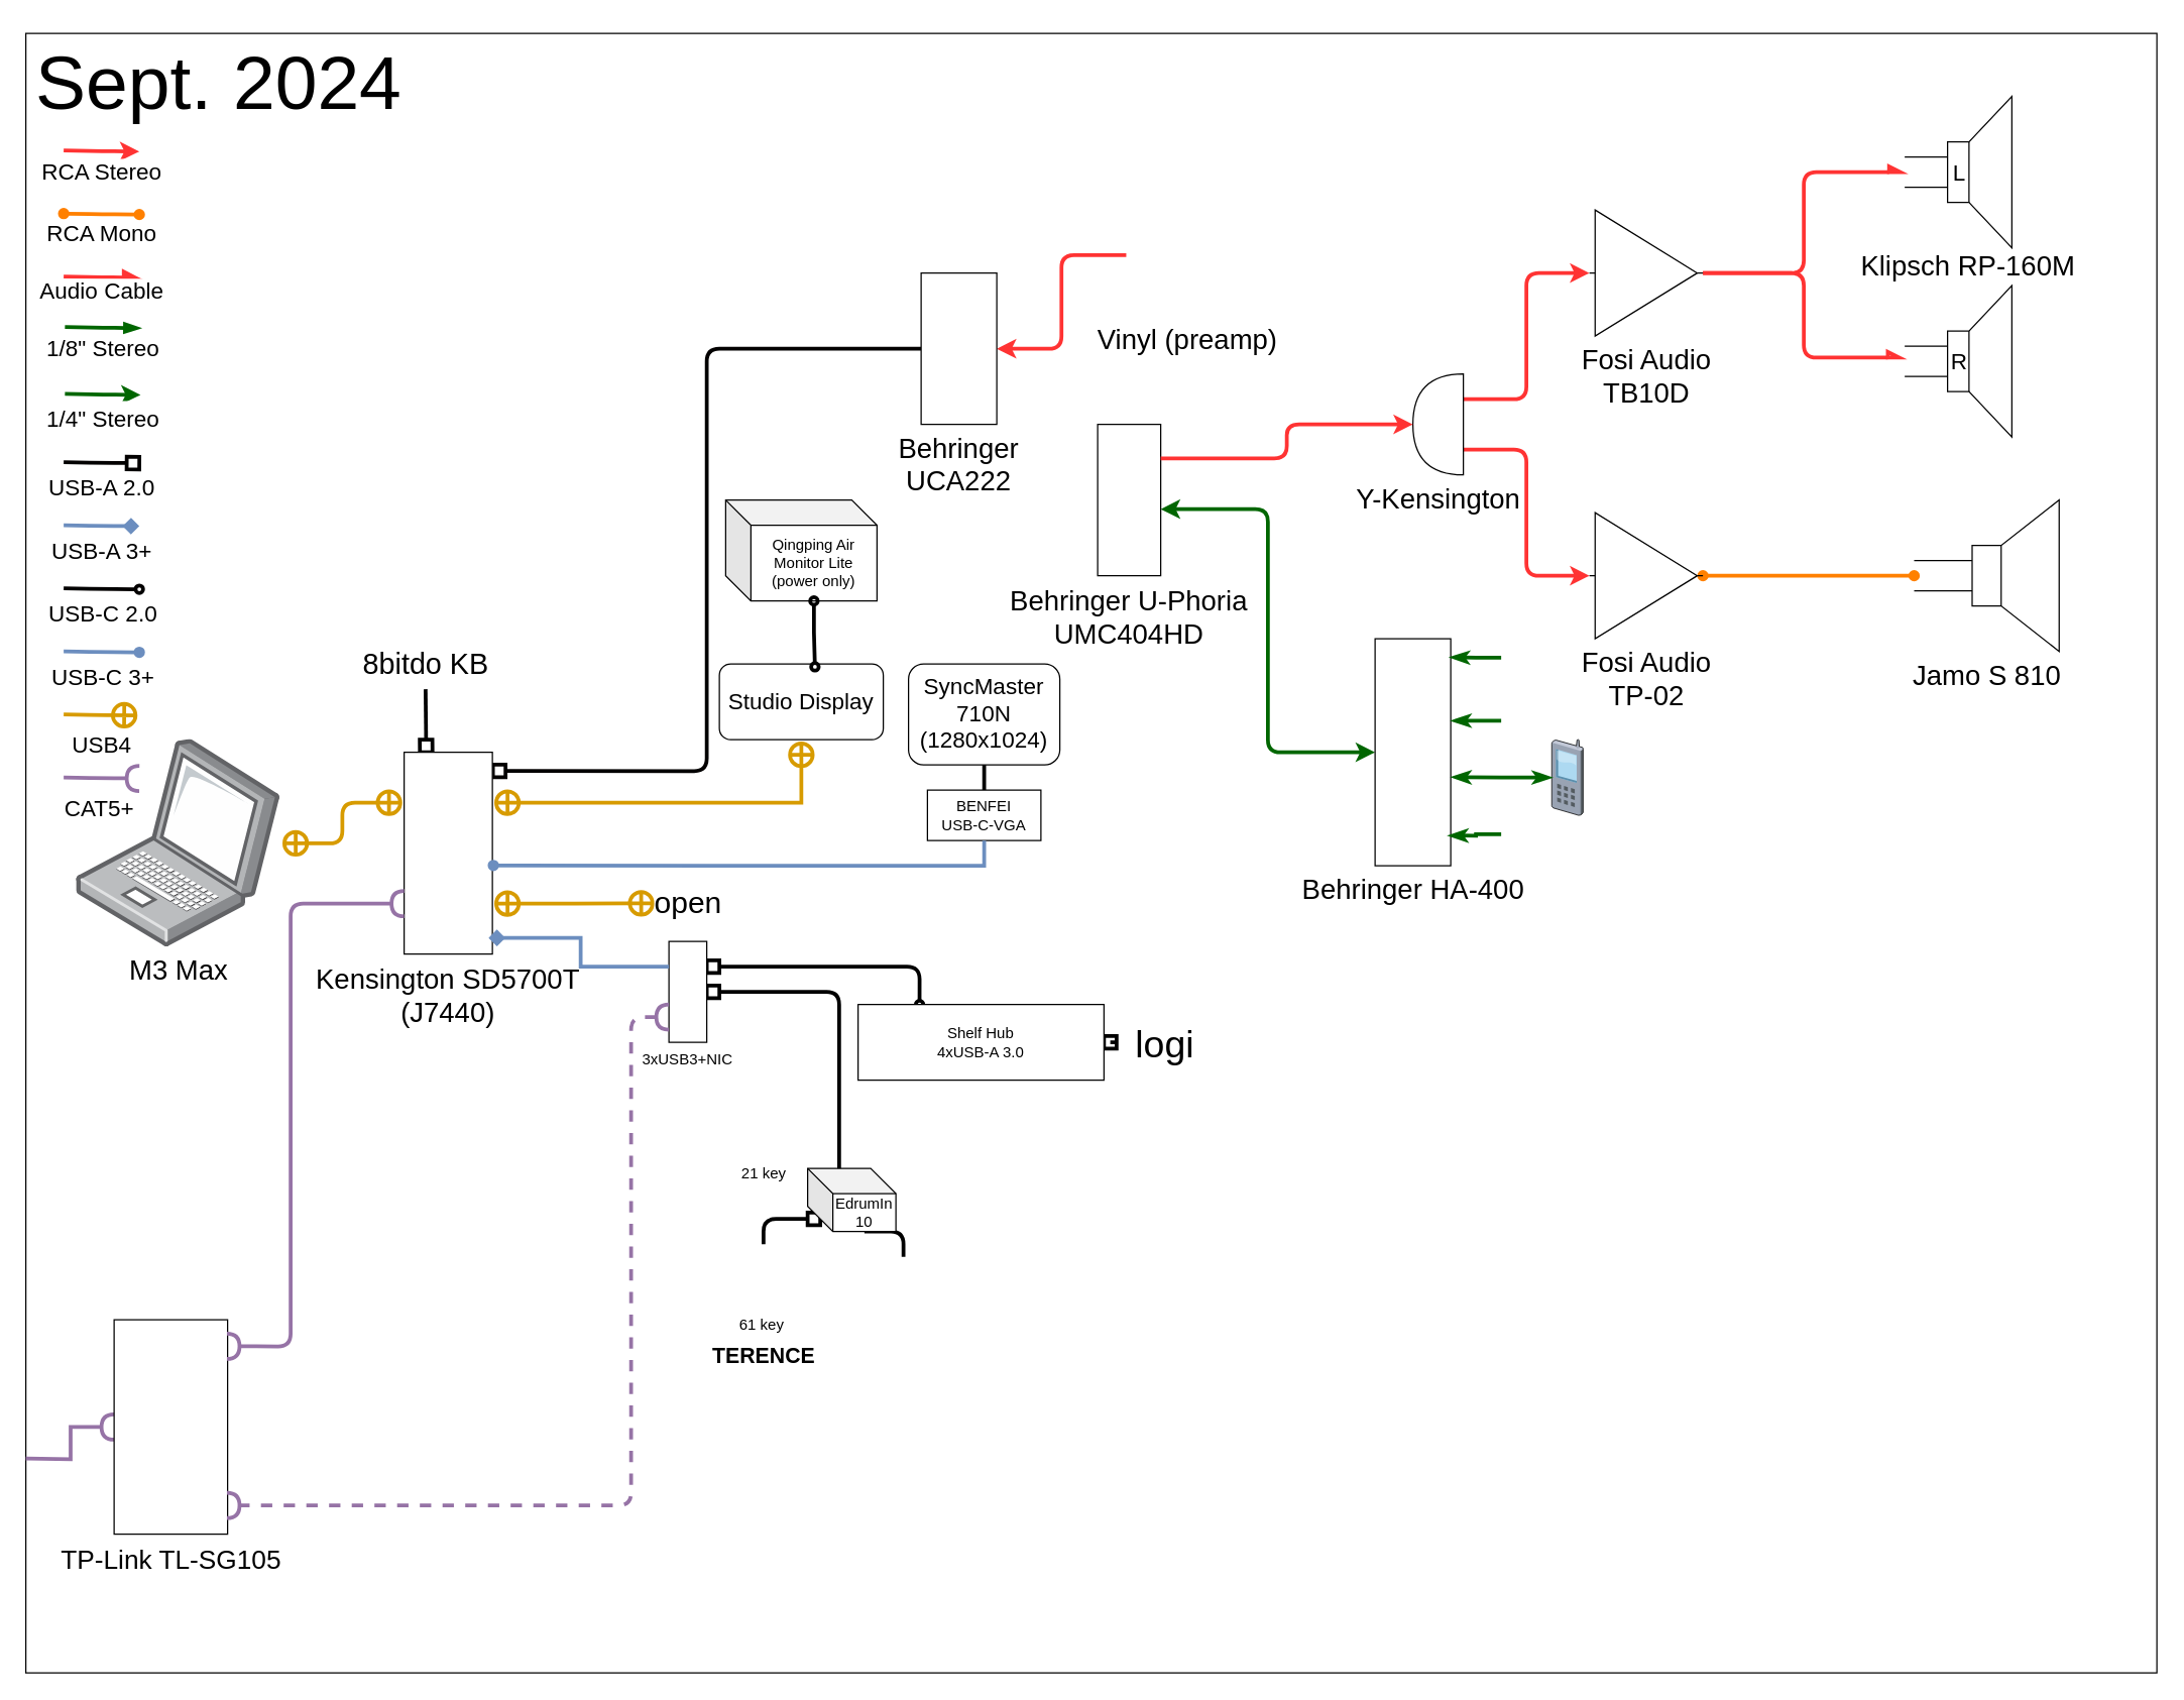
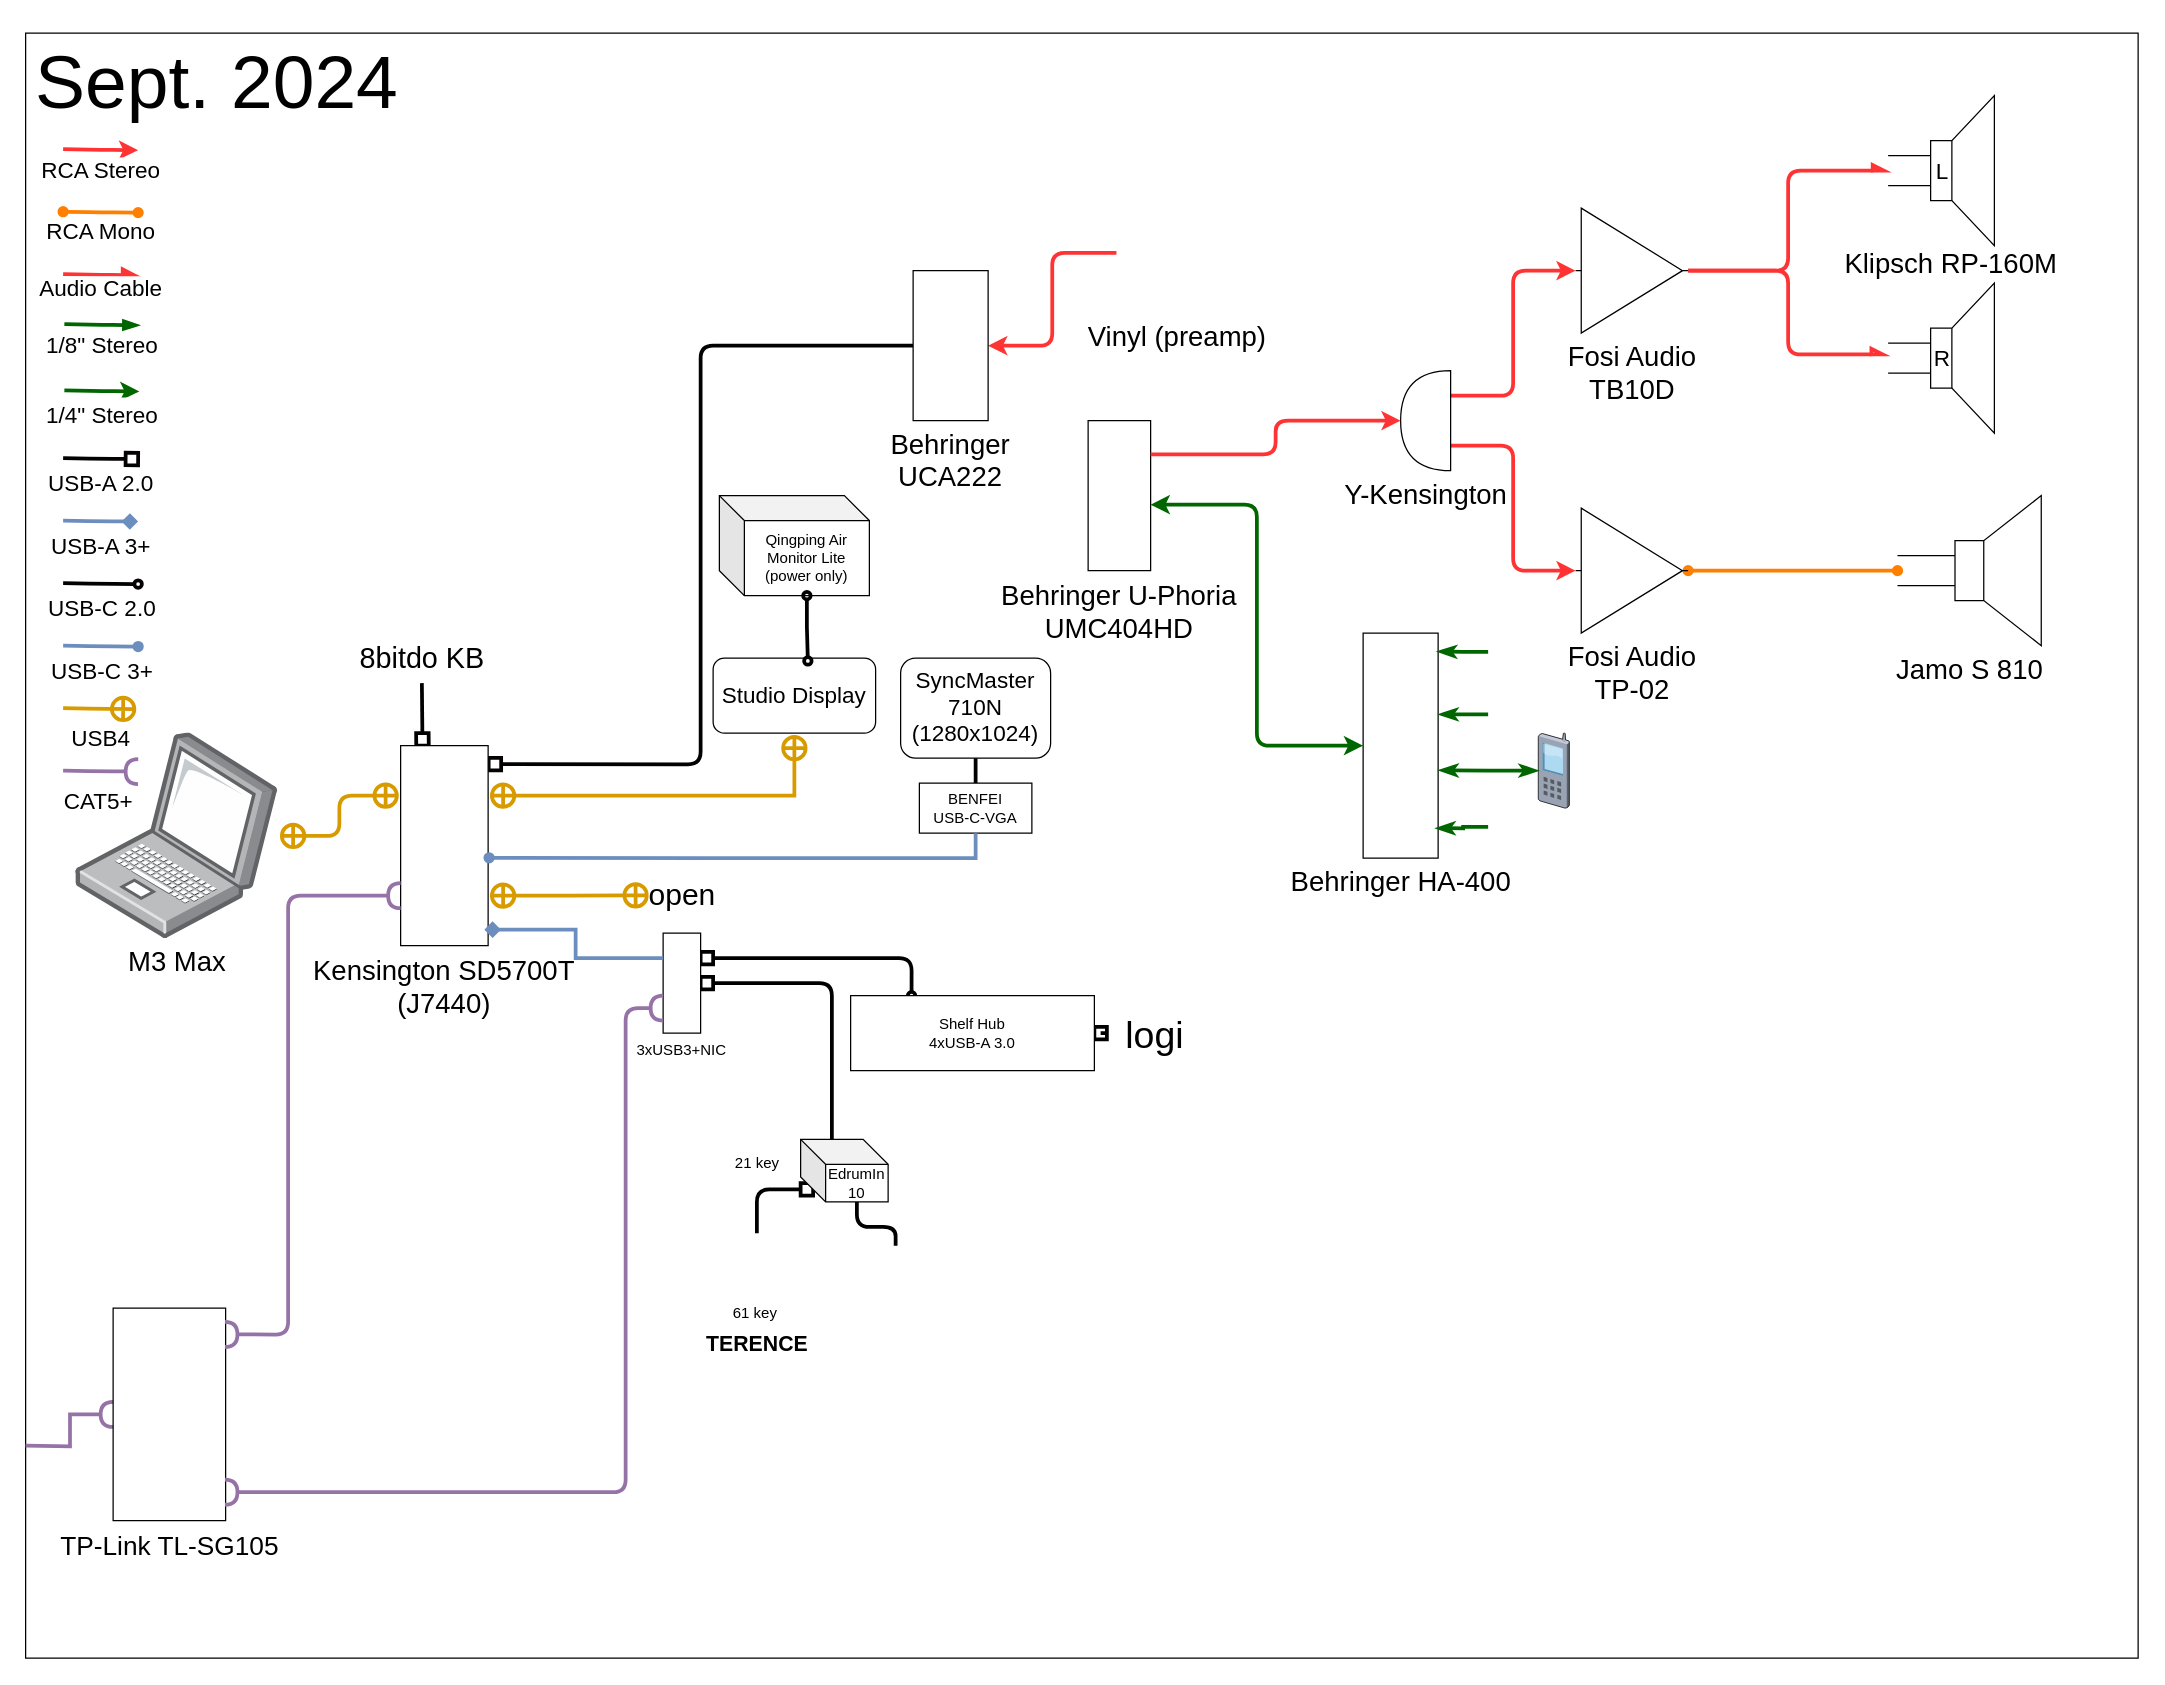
- <mxCell id="46" value="EdrumIn 10" style="shape=cube;whiteSpace=wrap;html=1;boundedLbl=1;backgroundOutline=1;darkOpacity=0.05;darkOpacity2=0.1;" vertex="1" parent="1"><mxGeometry x="640" y="926" width="70" height="50" as="geometry" /></mxCell>
+ <mxCell id="46" value="EdrumIn 10" style="shape=cube;whiteSpace=wrap;html=1;boundedLbl=1;backgroundOutline=1;darkOpacity=0.05;darkOpacity2=0.1;" vertex="1" parent="1"><mxGeometry x="640" y="911" width="70" height="50" as="geometry" /></mxCell>
- <mxCell id="74" style="edgeStyle=orthogonalEdgeStyle;rounded=1;orthogonalLoop=1;jettySize=auto;html=1;exitX=0;exitY=0.75;exitDx=0;exitDy=0;entryX=0.994;entryY=0.866;entryDx=0;entryDy=0;entryPerimeter=0;strokeWidth=3;fillColor=#e1d5e7;strokeColor=#9673a6;endArrow=halfCircle;endFill=0;startArrow=halfCircle;startFill=0;curved=0;dashed=1;" edge="1" parent="1" source="34" target="36"><mxGeometry relative="1" as="geometry"><Array as="points"><mxPoint x="500" y="806" /><mxPoint x="500" y="1193" /></Array></mxGeometry></mxCell>
+ <mxCell id="74" style="edgeStyle=orthogonalEdgeStyle;rounded=1;orthogonalLoop=1;jettySize=auto;html=1;exitX=0;exitY=0.75;exitDx=0;exitDy=0;entryX=0.994;entryY=0.866;entryDx=0;entryDy=0;entryPerimeter=0;strokeWidth=3;fillColor=#e1d5e7;strokeColor=#9673a6;endArrow=halfCircle;endFill=0;startArrow=halfCircle;startFill=0;curved=0;" edge="1" parent="1" source="34" target="36"><mxGeometry relative="1" as="geometry"><Array as="points"><mxPoint x="500" y="806" /><mxPoint x="500" y="1193" /></Array></mxGeometry></mxCell>
